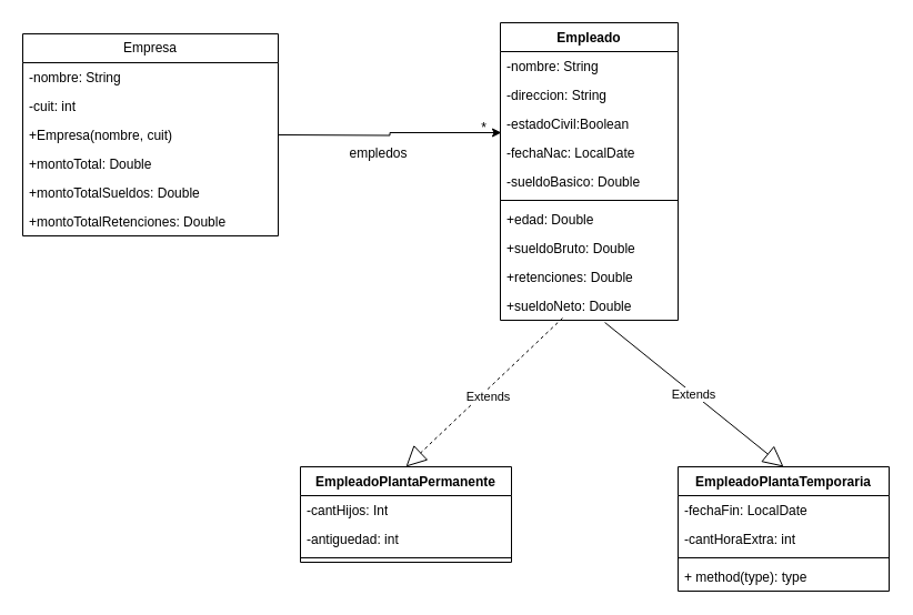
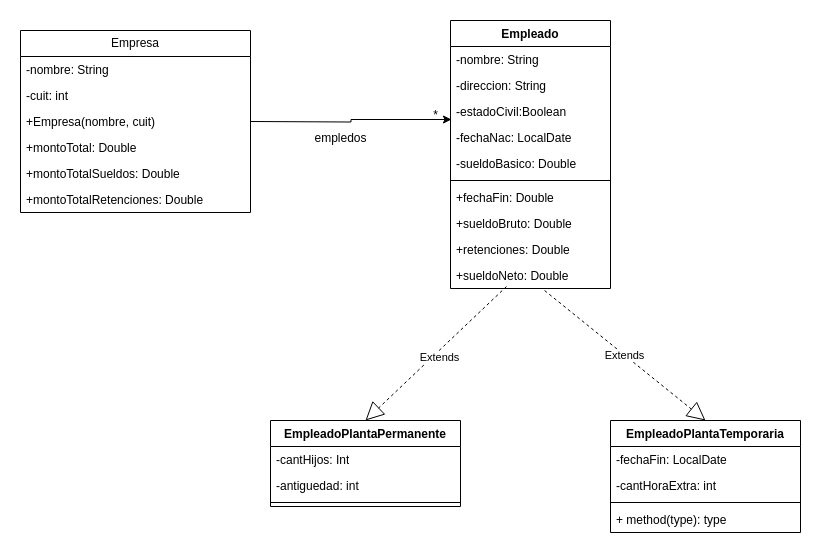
- <mxCell id="16" value="+edad: Double" style="text;strokeColor=none;fillColor=none;align=left;verticalAlign=top;spacingLeft=4;spacingRight=4;overflow=hidden;rotatable=0;points=[[0,0.5],[1,0.5]];portConstraint=eastwest;whiteSpace=wrap;html=1;" vertex="1" parent="9"><mxGeometry y="164" width="160" height="26" as="geometry" /></mxCell>
+ <mxCell id="16" value="+fechaFin: Double" style="text;strokeColor=none;fillColor=none;align=left;verticalAlign=top;spacingLeft=4;spacingRight=4;overflow=hidden;rotatable=0;points=[[0,0.5],[1,0.5]];portConstraint=eastwest;whiteSpace=wrap;html=1;" vertex="1" parent="9"><mxGeometry y="164" width="160" height="26" as="geometry" /></mxCell>
- <mxCell id="30" value="Extends" style="endArrow=block;endSize=16;endFill=0;html=1;rounded=0;entryX=0.5;entryY=0;entryDx=0;entryDy=0;exitX=0.588;exitY=1.077;exitDx=0;exitDy=0;exitPerimeter=0;" edge="1" parent="1" source="19" target="24"><mxGeometry width="160" relative="1" as="geometry"><mxPoint x="543" y="219" as="sourcePoint" /><mxPoint x="695" y="290" as="targetPoint" /></mxGeometry></mxCell>
+ <mxCell id="30" value="Extends" style="endArrow=block;endSize=16;endFill=0;html=1;rounded=0;entryX=0.5;entryY=0;entryDx=0;entryDy=0;exitX=0.588;exitY=1.077;exitDx=0;exitDy=0;exitPerimeter=0;dashed=1;" edge="1" parent="1" source="19" target="24"><mxGeometry width="160" relative="1" as="geometry"><mxPoint x="543" y="219" as="sourcePoint" /><mxPoint x="695" y="290" as="targetPoint" /></mxGeometry></mxCell>
